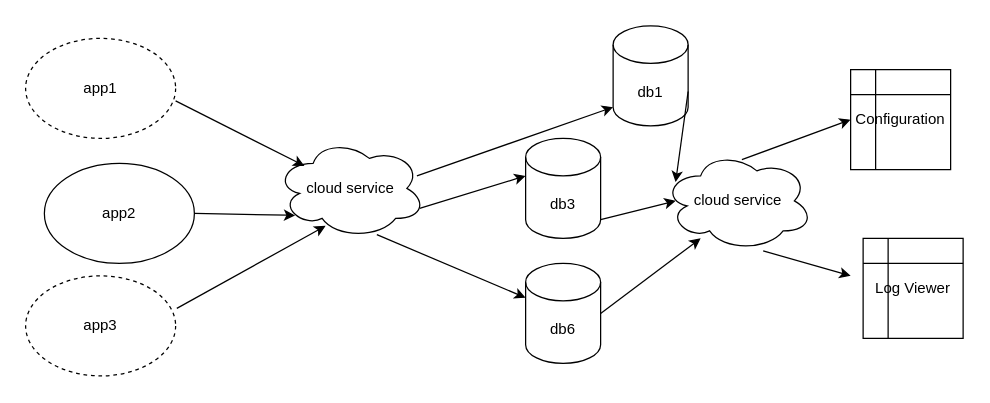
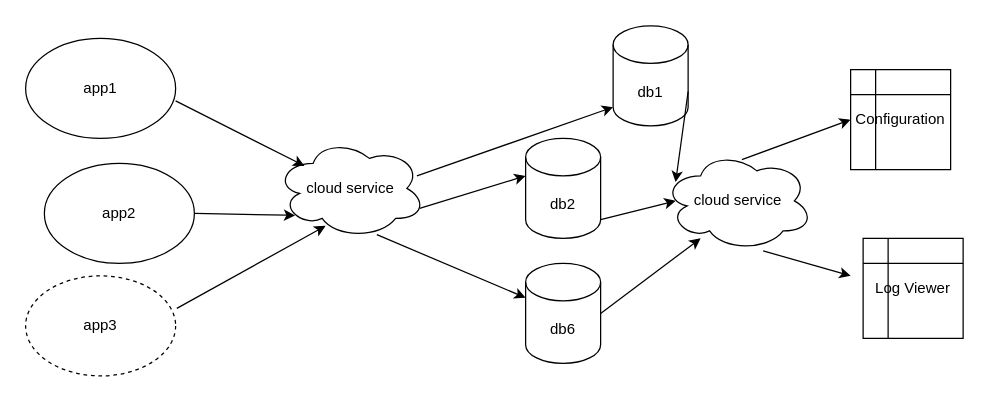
- <mxCell id="2" value="app1" style="ellipse;whiteSpace=wrap;html=1;dashed=1;" vertex="1" parent="1"><mxGeometry x="20" y="30" width="120" height="80" as="geometry" /></mxCell>
+ <mxCell id="2" value="app1" style="ellipse;whiteSpace=wrap;html=1;" vertex="1" parent="1"><mxGeometry x="20" y="30" width="120" height="80" as="geometry" /></mxCell>
- <mxCell id="9" value="db3" style="shape=cylinder3;whiteSpace=wrap;html=1;boundedLbl=1;backgroundOutline=1;size=15;" vertex="1" parent="1"><mxGeometry x="420" y="110" width="60" height="80" as="geometry" /></mxCell>
+ <mxCell id="9" value="db2" style="shape=cylinder3;whiteSpace=wrap;html=1;boundedLbl=1;backgroundOutline=1;size=15;" vertex="1" parent="1"><mxGeometry x="420" y="110" width="60" height="80" as="geometry" /></mxCell>
